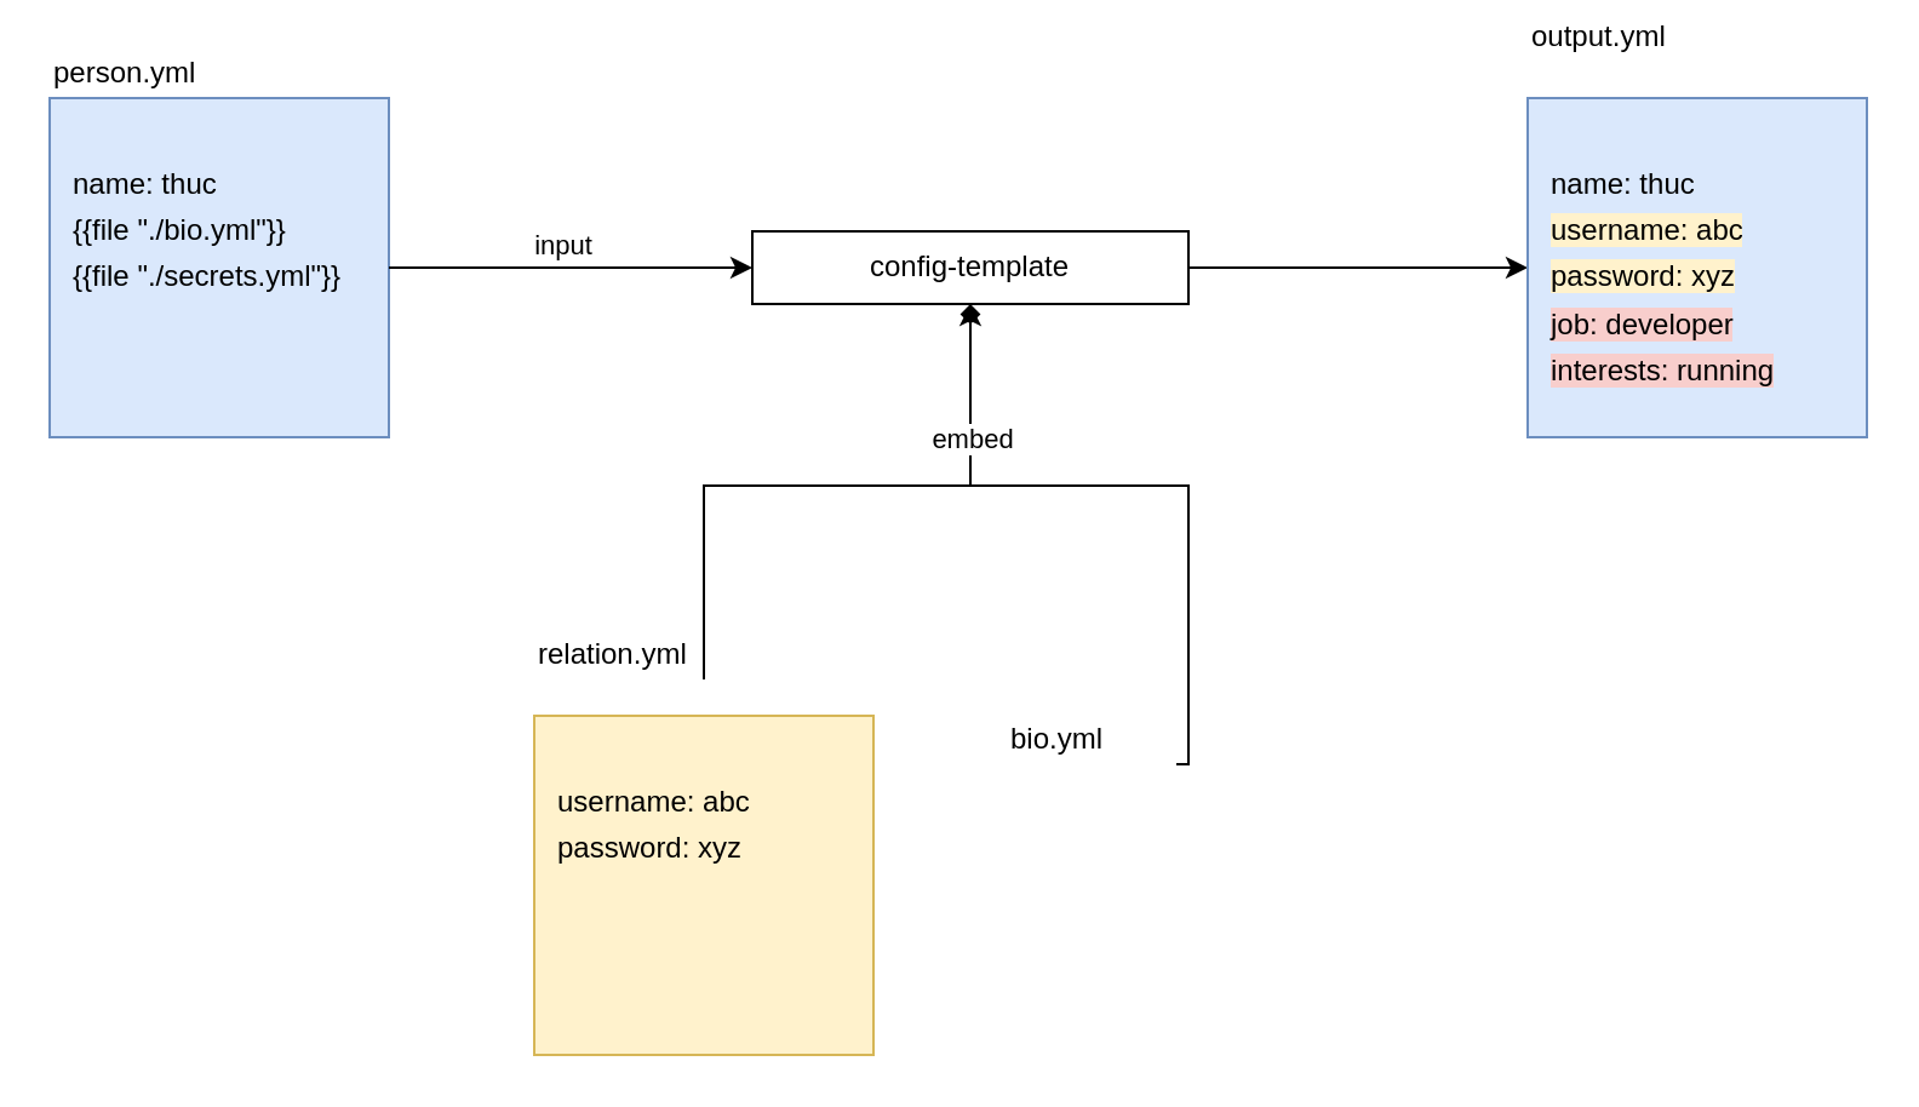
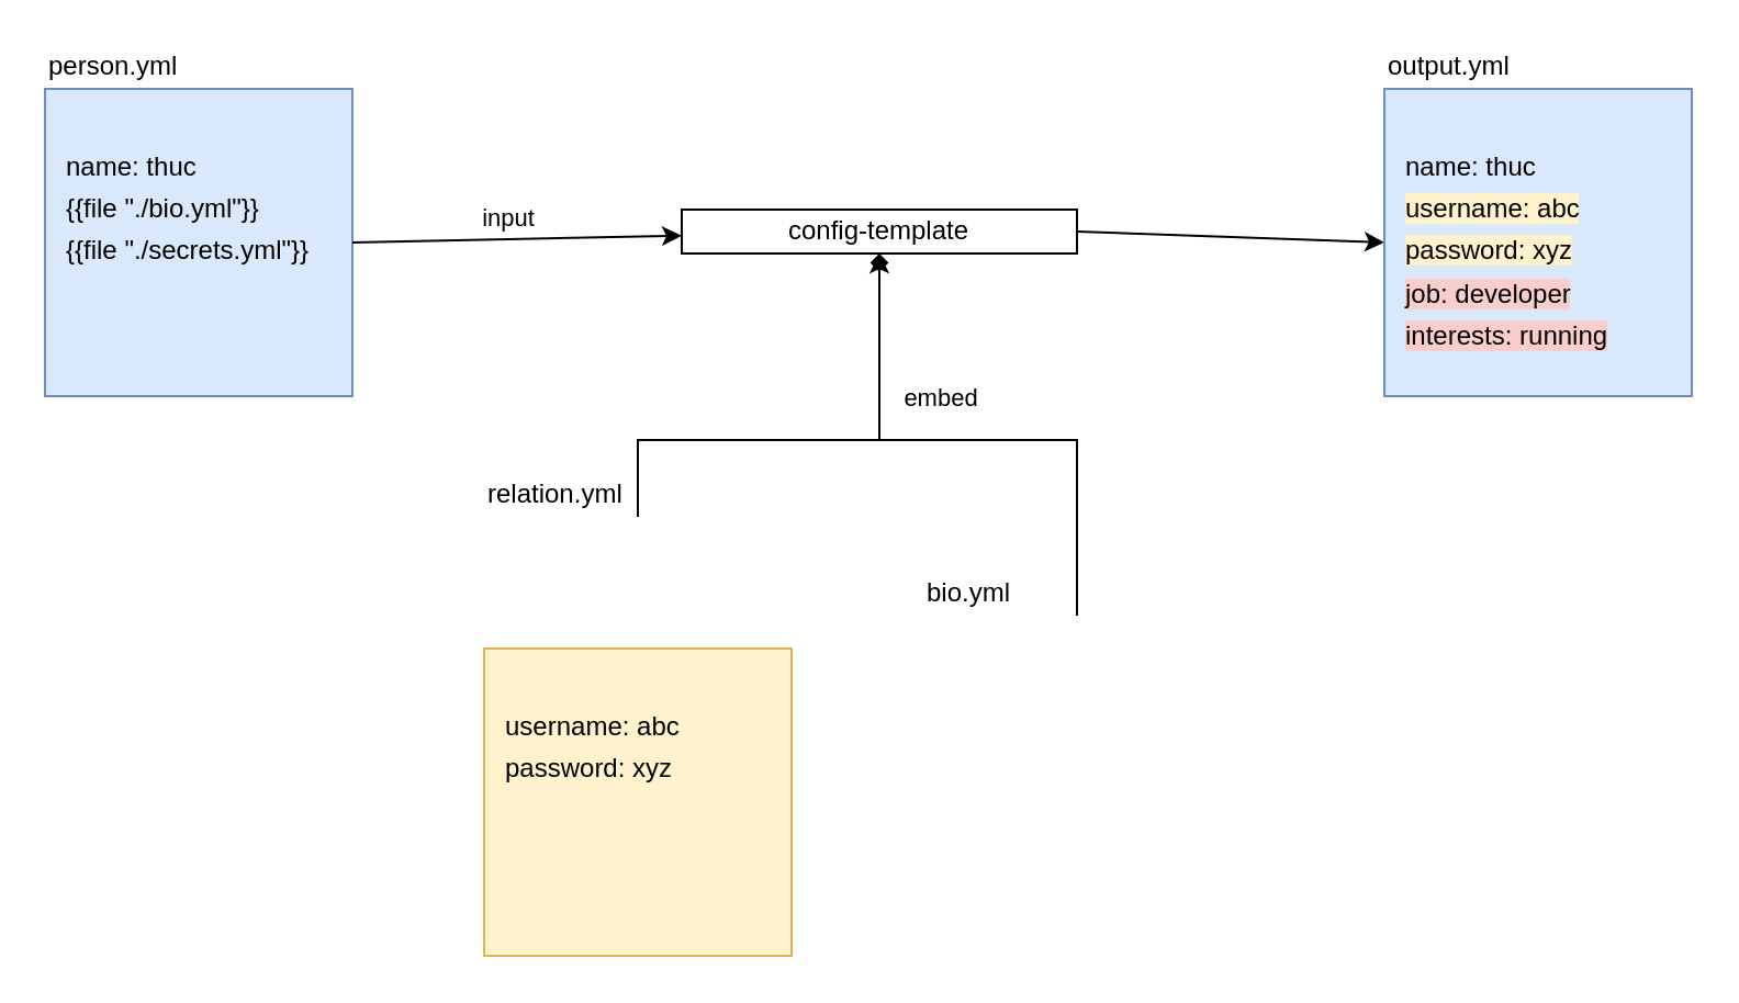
- <mxCell id="15" value="output.yml" style="text;html=1;strokeColor=none;fillColor=none;align=left;verticalAlign=middle;whiteSpace=wrap;rounded=0;" vertex="1" parent="1"><mxGeometry x="630" y="5" width="140" height="20" as="geometry" /></mxCell>
+ <mxCell id="15" value="output.yml" style="text;html=1;strokeColor=none;fillColor=none;align=left;verticalAlign=middle;whiteSpace=wrap;rounded=0;" vertex="1" parent="1"><mxGeometry x="630" y="20" width="140" height="20" as="geometry" /></mxCell>
- <mxCell id="11" value="config-template" style="rounded=0;whiteSpace=wrap;html=1;align=center;" vertex="1" parent="1"><mxGeometry x="310" y="95" width="180" height="30" as="geometry" /></mxCell>
+ <mxCell id="11" value="config-template" style="rounded=0;whiteSpace=wrap;html=1;align=center;" vertex="1" parent="1"><mxGeometry x="310" y="95" width="180" height="20" as="geometry" /></mxCell>
- <mxCell id="9" value="relation.yml" style="text;html=1;strokeColor=none;fillColor=none;align=left;verticalAlign=middle;whiteSpace=wrap;rounded=0;" vertex="1" parent="1"><mxGeometry x="220" y="260" width="140" height="20" as="geometry" /></mxCell>
+ <mxCell id="9" value="relation.yml" style="text;html=1;strokeColor=none;fillColor=none;align=left;verticalAlign=middle;whiteSpace=wrap;rounded=0;" vertex="1" parent="1"><mxGeometry x="220" y="215" width="140" height="20" as="geometry" /></mxCell>
- <mxCell id="5" value="bio.yml" style="text;html=1;strokeColor=none;fillColor=none;align=left;verticalAlign=middle;whiteSpace=wrap;rounded=0;" vertex="1" parent="1"><mxGeometry x="415" y="295" width="140" height="20" as="geometry" /></mxCell>
+ <mxCell id="5" value="bio.yml" style="text;html=1;strokeColor=none;fillColor=none;align=left;verticalAlign=middle;whiteSpace=wrap;rounded=0;" vertex="1" parent="1"><mxGeometry x="420" y="260" width="140" height="20" as="geometry" /></mxCell>
